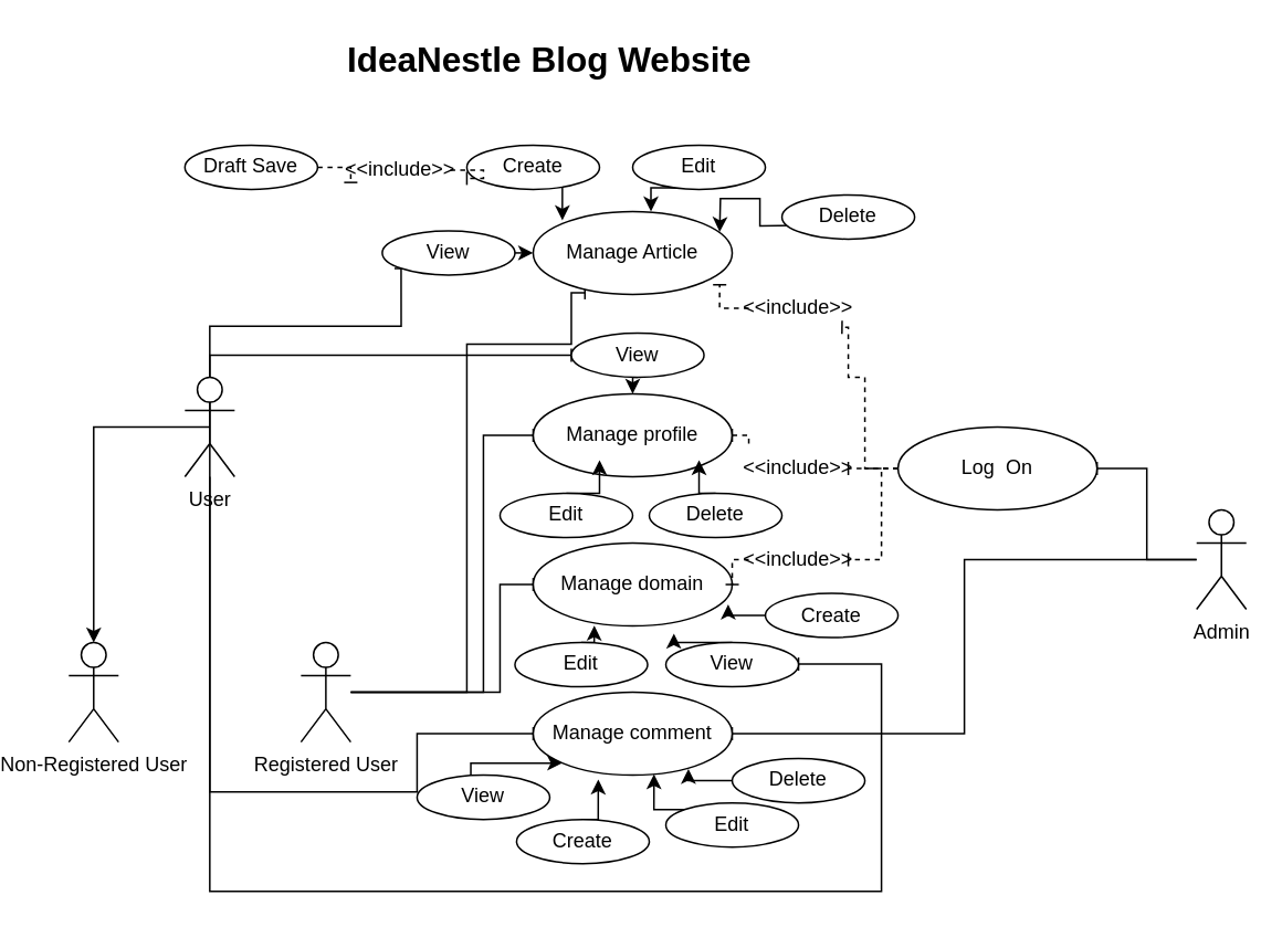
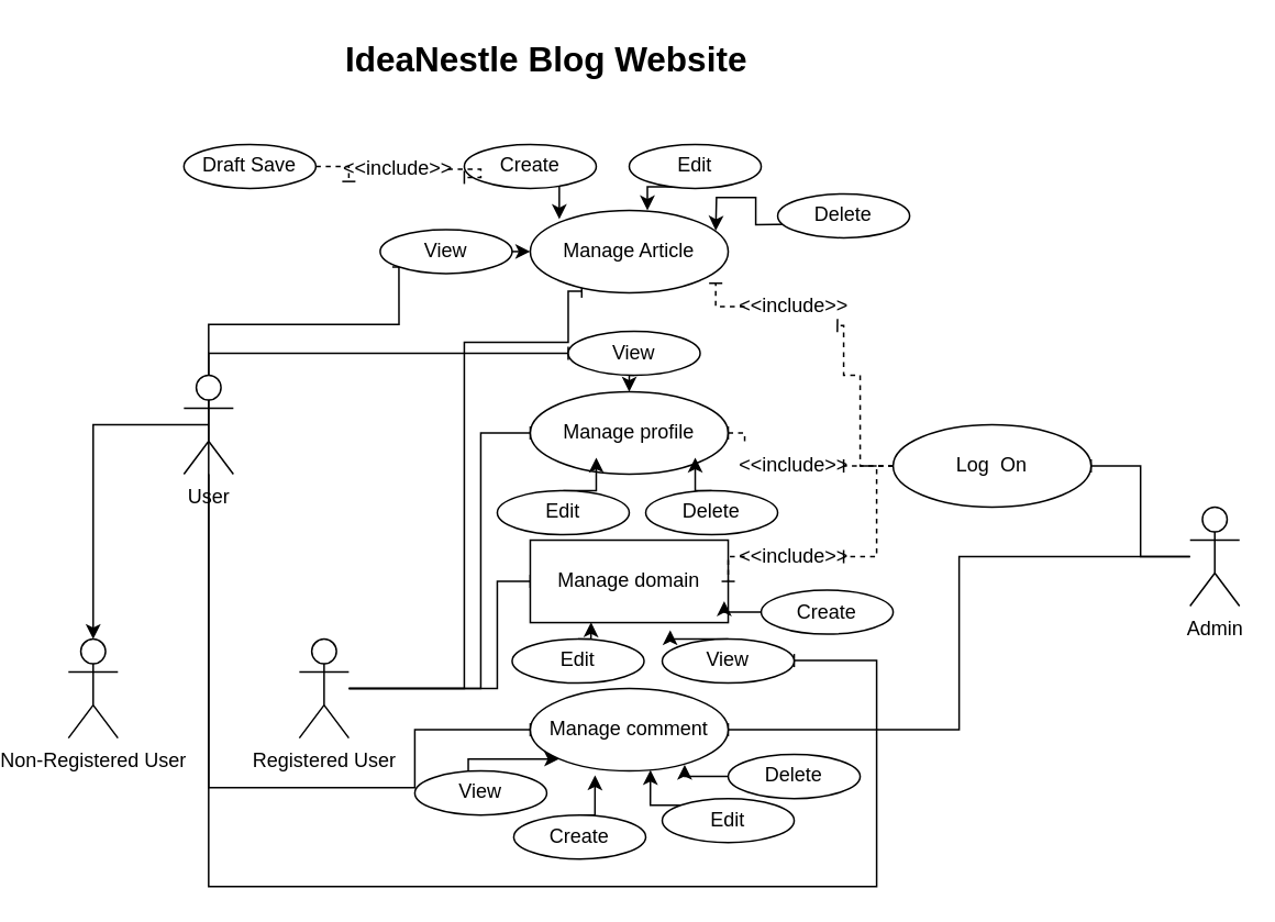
- <mxCell id="29" value="Manage domain" style="ellipse;whiteSpace=wrap;html=1;" vertex="1" parent="1"><mxGeometry x="300" y="327" width="120" height="50" as="geometry" /></mxCell>
+ <mxCell id="29" value="Manage domain" style="whiteSpace=wrap;html=1;rounded=0;" vertex="1" parent="1"><mxGeometry x="300" y="327" width="120" height="50" as="geometry" /></mxCell>
